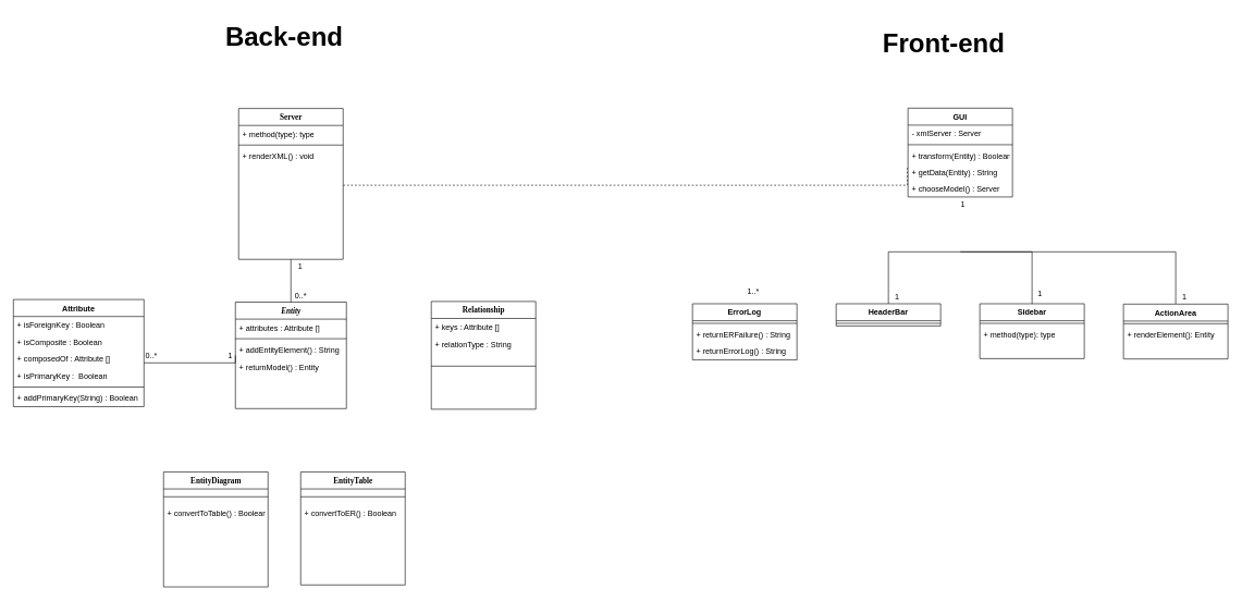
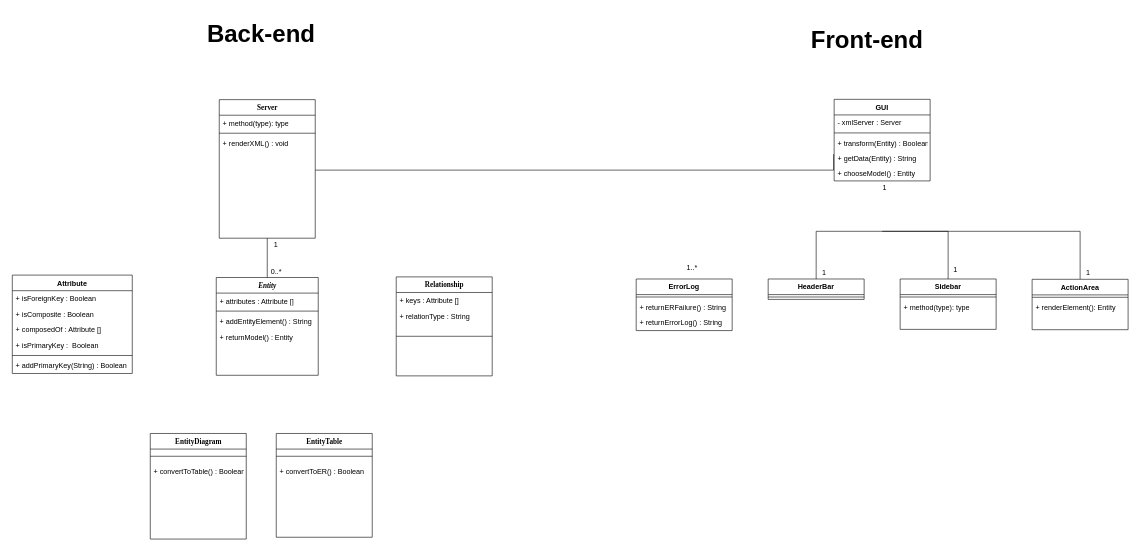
- <mxCell id="2" style="edgeStyle=orthogonalEdgeStyle;rounded=0;orthogonalLoop=1;jettySize=auto;html=1;entryX=-0.006;entryY=0.225;entryDx=0;entryDy=0;entryPerimeter=0;endArrow=none;endFill=0;dashed=1;" parent="1" source="3" target="21" edge="1"><mxGeometry relative="1" as="geometry"><Array as="points"><mxPoint x="550" y="283" /><mxPoint x="550" y="283" /></Array></mxGeometry></mxCell>
+ <mxCell id="2" style="edgeStyle=orthogonalEdgeStyle;rounded=0;orthogonalLoop=1;jettySize=auto;html=1;entryX=-0.006;entryY=0.225;entryDx=0;entryDy=0;entryPerimeter=0;endArrow=none;endFill=0;" parent="1" source="3" target="21" edge="1"><mxGeometry relative="1" as="geometry"><Array as="points"><mxPoint x="550" y="283" /><mxPoint x="550" y="283" /></Array></mxGeometry></mxCell>
- <mxCell id="22" value="+ chooseModel() : Server" style="text;strokeColor=none;fillColor=none;align=left;verticalAlign=top;spacingLeft=4;spacingRight=4;overflow=hidden;rotatable=0;points=[[0,0.5],[1,0.5]];portConstraint=eastwest;" vertex="1" parent="17"><mxGeometry y="110" width="160" height="26" as="geometry" /></mxCell>
+ <mxCell id="22" value="+ chooseModel() : Entity" style="text;strokeColor=none;fillColor=none;align=left;verticalAlign=top;spacingLeft=4;spacingRight=4;overflow=hidden;rotatable=0;points=[[0,0.5],[1,0.5]];portConstraint=eastwest;" vertex="1" parent="17"><mxGeometry y="110" width="160" height="26" as="geometry" /></mxCell>
- <mxCell id="29" style="edgeStyle=orthogonalEdgeStyle;rounded=0;orthogonalLoop=1;jettySize=auto;html=1;entryX=0;entryY=0.5;entryDx=0;entryDy=0;endArrow=none;endFill=0;" parent="1" source="32" target="8" edge="1"><mxGeometry relative="1" as="geometry"><Array as="points"><mxPoint x="360" y="555" /></Array></mxGeometry></mxCell>
- <mxCell id="30" value="0..*" style="text;html=1;resizable=0;points=[];align=center;verticalAlign=middle;labelBackgroundColor=#ffffff;" parent="29" vertex="1" connectable="0"><mxGeometry x="0.957" y="-131" relative="1" as="geometry"><mxPoint x="-261" y="-3.5" as="offset" /></mxGeometry></mxCell>
- <mxCell id="31" value="1" style="text;html=1;resizable=0;points=[];align=center;verticalAlign=middle;labelBackgroundColor=#ffffff;" parent="29" vertex="1" connectable="0"><mxGeometry x="0.688" y="3" relative="1" as="geometry"><mxPoint x="3" y="-8.5" as="offset" /></mxGeometry></mxCell>
